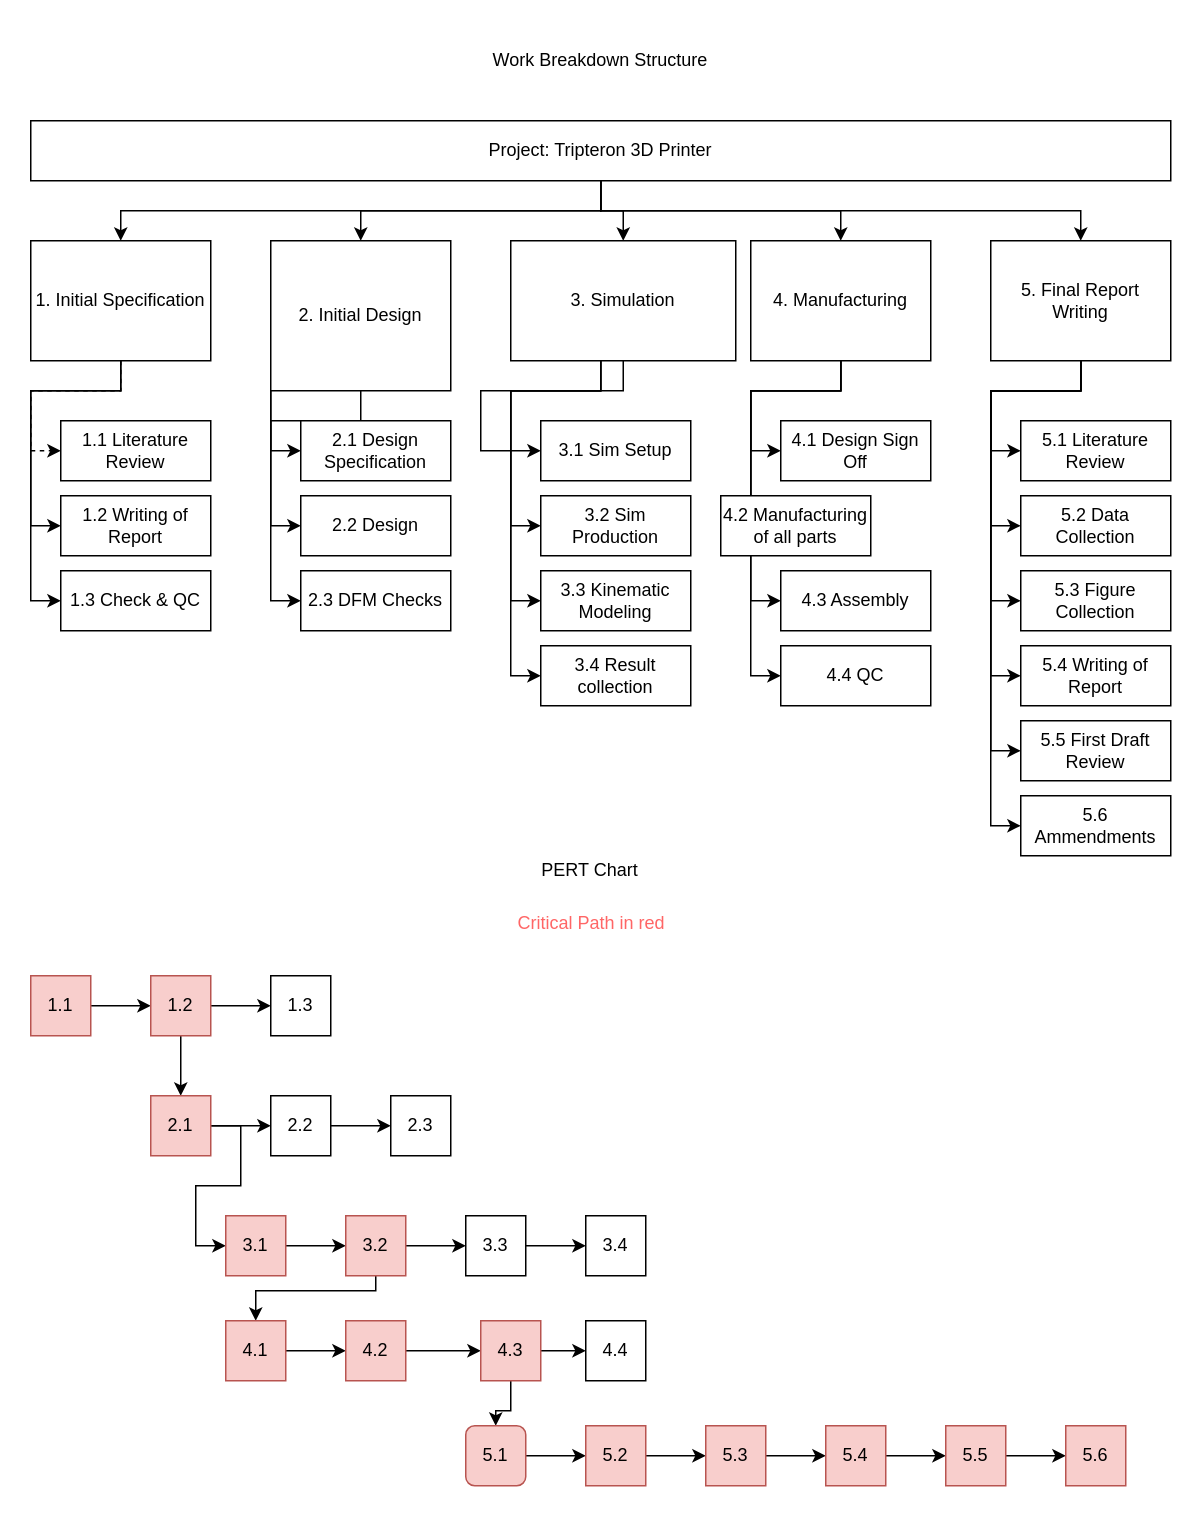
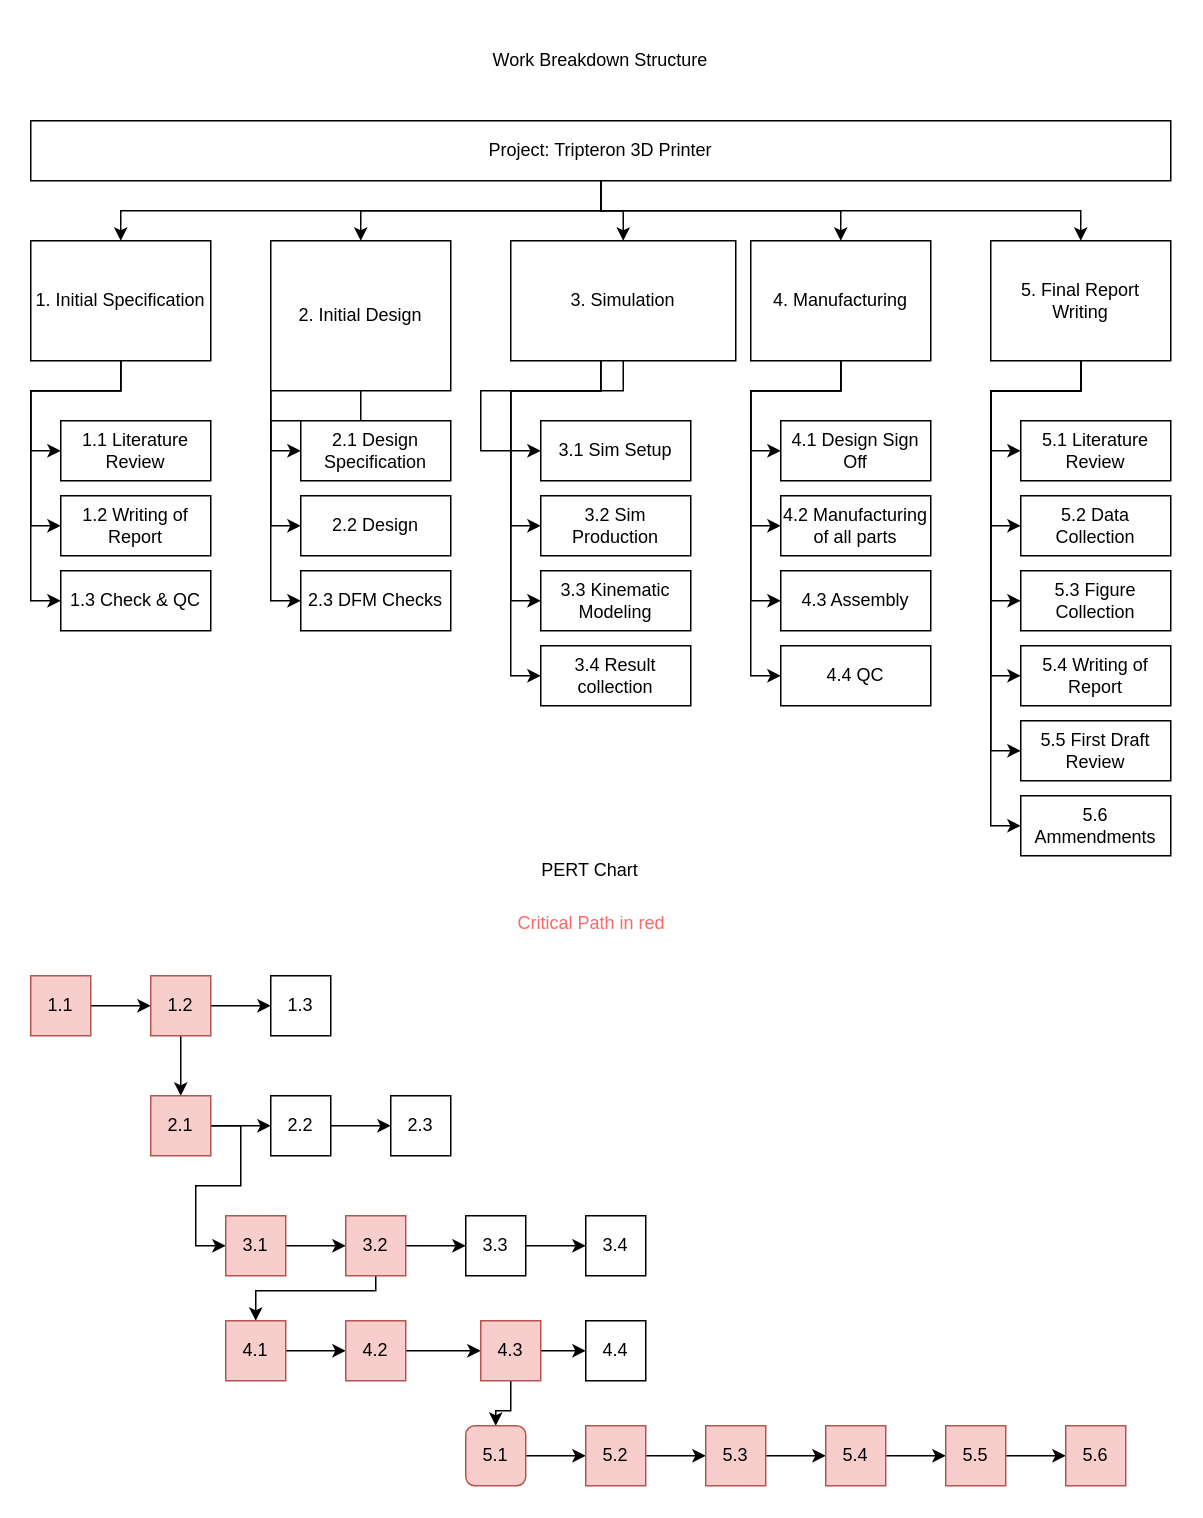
- <mxCell id="2" style="edgeStyle=orthogonalEdgeStyle;rounded=0;orthogonalLoop=1;jettySize=auto;html=1;entryX=0;entryY=0.5;entryDx=0;entryDy=0;dashed=1;" edge="1" parent="1" source="5" target="33"><mxGeometry relative="1" as="geometry" /></mxCell>
+ <mxCell id="2" style="edgeStyle=orthogonalEdgeStyle;rounded=0;orthogonalLoop=1;jettySize=auto;html=1;entryX=0;entryY=0.5;entryDx=0;entryDy=0;" edge="1" parent="1" source="5" target="33"><mxGeometry relative="1" as="geometry" /></mxCell>
- <mxCell id="44" value="4.2 Manufacturing of all parts" style="rounded=0;whiteSpace=wrap;html=1;" vertex="1" parent="1"><mxGeometry x="480" y="330" width="100" height="40" as="geometry" /></mxCell>
+ <mxCell id="44" value="4.2 Manufacturing of all parts" style="rounded=0;whiteSpace=wrap;html=1;" vertex="1" parent="1"><mxGeometry x="520" y="330" width="100" height="40" as="geometry" /></mxCell>
